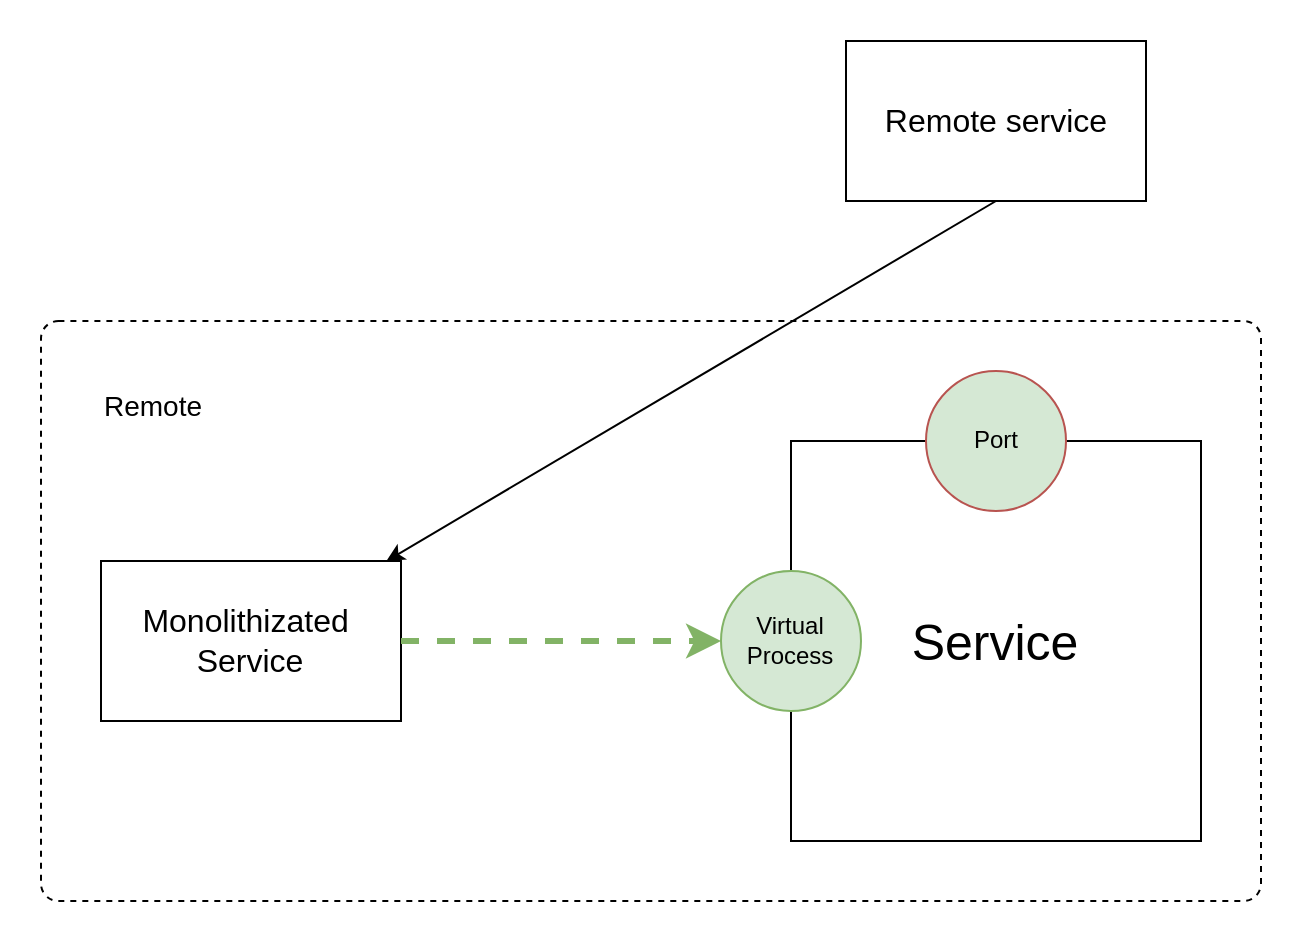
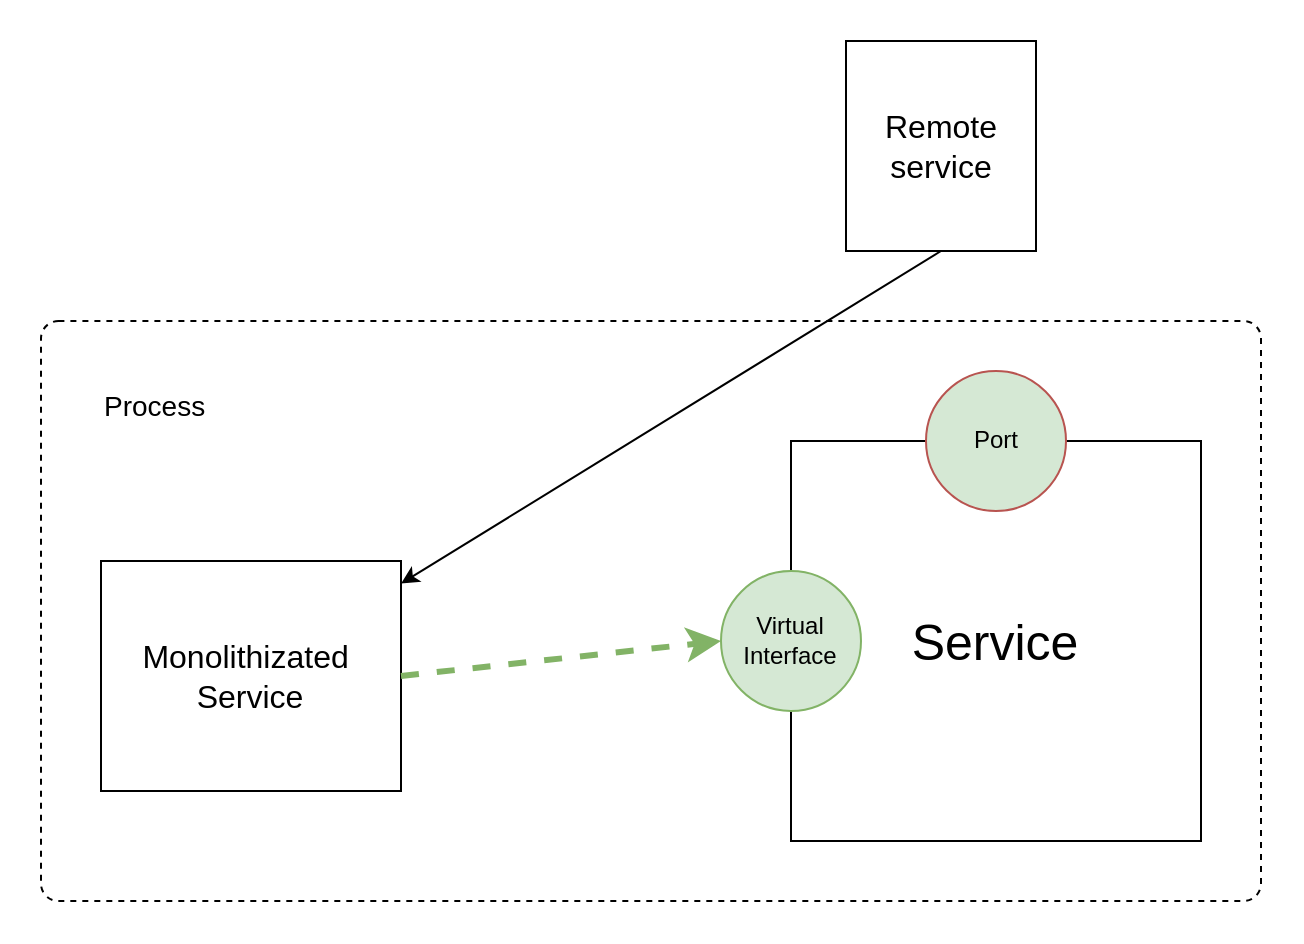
- <mxCell id="6" value="&lt;font style=&quot;font-size: 16px&quot;&gt;Remote service&lt;/font&gt;" style="rounded=0;whiteSpace=wrap;html=1;" vertex="1" parent="1"><mxGeometry x="422.5" y="20" width="150" height="80" as="geometry" /></mxCell>
+ <mxCell id="6" value="&lt;font style=&quot;font-size: 16px&quot;&gt;Remote service&lt;/font&gt;" style="rounded=0;whiteSpace=wrap;html=1;" vertex="1" parent="1"><mxGeometry x="422.5" y="20" width="95" height="105" as="geometry" /></mxCell>
- <mxCell id="10" value="&lt;span style=&quot;font-size: 14px&quot;&gt;Remote&lt;/span&gt;" style="text;html=1;strokeColor=none;fillColor=none;align=left;verticalAlign=middle;whiteSpace=wrap;rounded=0;dashed=1;" vertex="1" parent="1"><mxGeometry x="50" y="185" width="140" height="35" as="geometry" /></mxCell>
+ <mxCell id="10" value="&lt;span style=&quot;font-size: 14px&quot;&gt;Process&lt;/span&gt;" style="text;html=1;strokeColor=none;fillColor=none;align=left;verticalAlign=middle;whiteSpace=wrap;rounded=0;dashed=1;" vertex="1" parent="1"><mxGeometry x="50" y="185" width="140" height="35" as="geometry" /></mxCell>
- <mxCell id="7" value="&lt;font style=&quot;font-size: 16px&quot;&gt;Monolithizated&amp;nbsp;&lt;br&gt;Service&lt;/font&gt;" style="rounded=0;whiteSpace=wrap;html=1;" vertex="1" parent="1"><mxGeometry x="50" y="280" width="150" height="80" as="geometry" /></mxCell>
+ <mxCell id="7" value="&lt;font style=&quot;font-size: 16px&quot;&gt;Monolithizated&amp;nbsp;&lt;br&gt;Service&lt;/font&gt;" style="rounded=0;whiteSpace=wrap;html=1;" vertex="1" parent="1"><mxGeometry x="50" y="280" width="150" height="115" as="geometry" /></mxCell>
- <mxCell id="5" value="Virtual&lt;br&gt;Process" style="ellipse;whiteSpace=wrap;html=1;aspect=fixed;fillColor=#d5e8d4;strokeColor=#82b366;" vertex="1" parent="1"><mxGeometry x="360" y="285" width="70" height="70" as="geometry" /></mxCell>
+ <mxCell id="5" value="Virtual&lt;br&gt;Interface" style="ellipse;whiteSpace=wrap;html=1;aspect=fixed;fillColor=#d5e8d4;strokeColor=#82b366;" vertex="1" parent="1"><mxGeometry x="360" y="285" width="70" height="70" as="geometry" /></mxCell>
